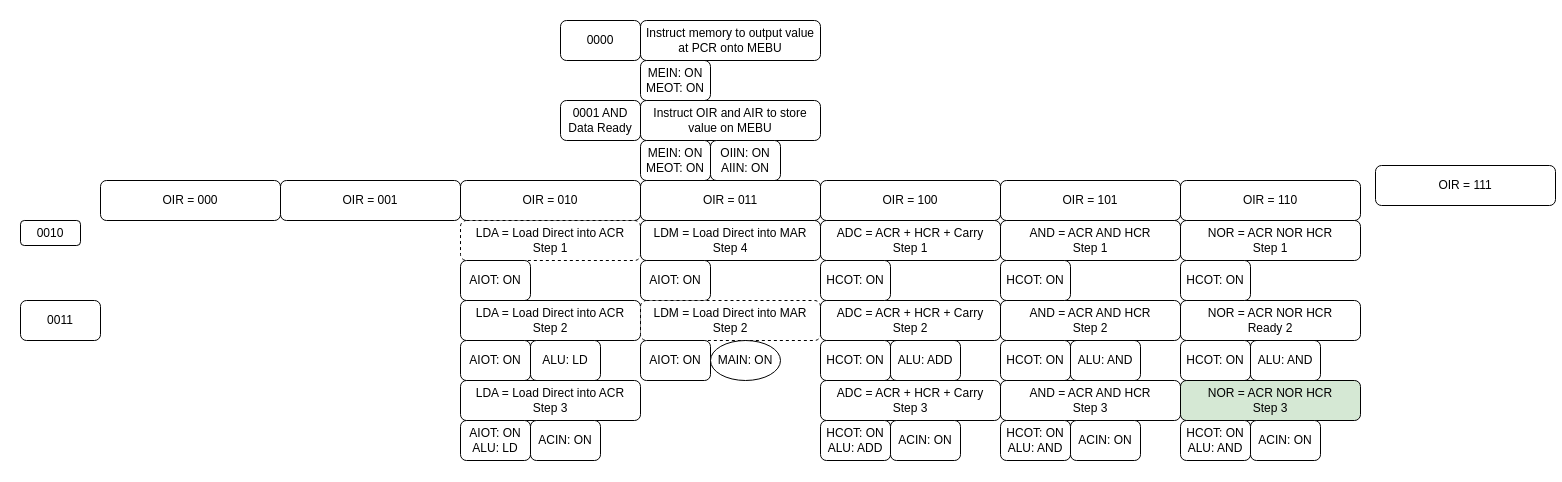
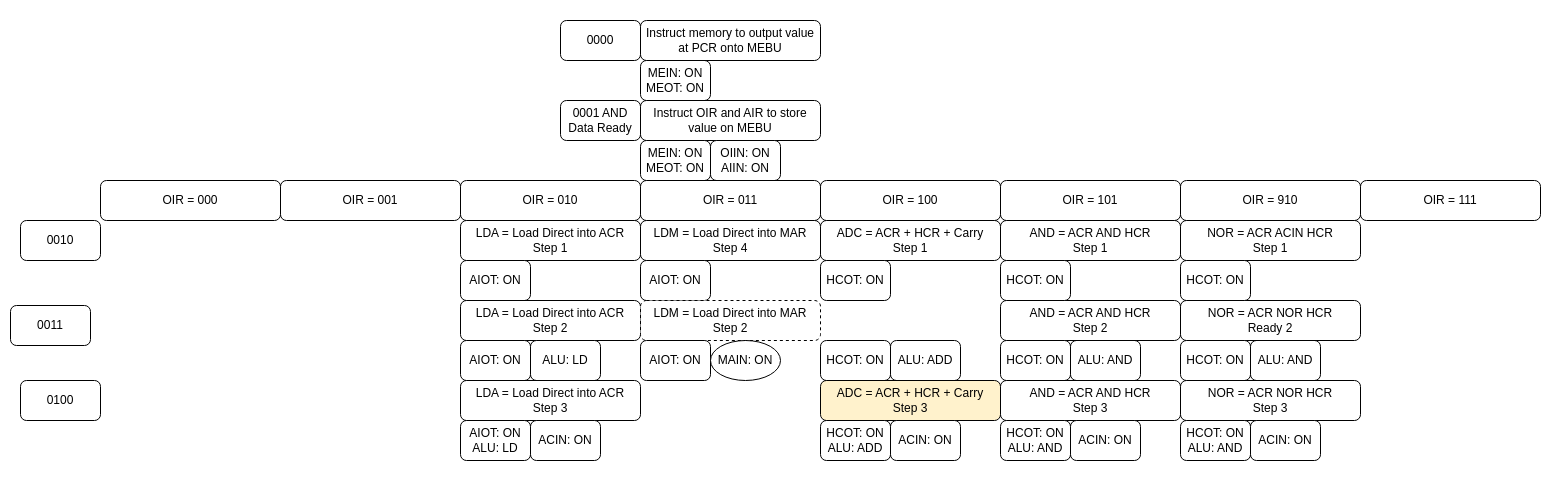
- <mxCell id="11" value="OIR = 111" style="rounded=1;whiteSpace=wrap;html=1;" vertex="1" parent="1"><mxGeometry x="1375" y="165" width="180" height="40" as="geometry" /></mxCell>
+ <mxCell id="11" value="OIR = 111" style="rounded=1;whiteSpace=wrap;html=1;" vertex="1" parent="1"><mxGeometry x="1360" y="180" width="180" height="40" as="geometry" /></mxCell>
- <mxCell id="12" value="OIR = 110" style="rounded=1;whiteSpace=wrap;html=1;" vertex="1" parent="1"><mxGeometry x="1180" y="180" width="180" height="40" as="geometry" /></mxCell>
+ <mxCell id="12" value="OIR = 910" style="rounded=1;whiteSpace=wrap;html=1;" vertex="1" parent="1"><mxGeometry x="1180" y="180" width="180" height="40" as="geometry" /></mxCell>
- <mxCell id="9" value="0010" style="rounded=1;whiteSpace=wrap;html=1;" vertex="1" parent="1"><mxGeometry x="20" y="220" width="60" height="25" as="geometry" /></mxCell>
+ <mxCell id="9" value="0010" style="rounded=1;whiteSpace=wrap;html=1;" vertex="1" parent="1"><mxGeometry x="20" y="220" width="80" height="40" as="geometry" /></mxCell>
- <mxCell id="18" value="LDA = Load Direct into ACR&lt;div&gt;Step 1&lt;/div&gt;" style="rounded=1;whiteSpace=wrap;html=1;dashed=1;" vertex="1" parent="1"><mxGeometry x="460" y="220" width="180" height="40" as="geometry" /></mxCell>
+ <mxCell id="18" value="LDA = Load Direct into ACR&lt;div&gt;Step 1&lt;/div&gt;" style="rounded=1;whiteSpace=wrap;html=1;" vertex="1" parent="1"><mxGeometry x="460" y="220" width="180" height="40" as="geometry" /></mxCell>
- <mxCell id="49" value="NOR = ACR NOR HCR&lt;div&gt;Step 1&lt;/div&gt;" style="rounded=1;whiteSpace=wrap;html=1;" vertex="1" parent="1"><mxGeometry x="1180" y="220" width="180" height="40" as="geometry" /></mxCell>
+ <mxCell id="49" value="NOR = ACR ACIN HCR&lt;div&gt;Step 1&lt;/div&gt;" style="rounded=1;whiteSpace=wrap;html=1;" vertex="1" parent="1"><mxGeometry x="1180" y="220" width="180" height="40" as="geometry" /></mxCell>
- <mxCell id="24" value="0011" style="rounded=1;whiteSpace=wrap;html=1;" vertex="1" parent="1"><mxGeometry x="20" y="300" width="80" height="40" as="geometry" /></mxCell>
+ <mxCell id="24" value="0011" style="rounded=1;whiteSpace=wrap;html=1;" vertex="1" parent="1"><mxGeometry x="10" y="305" width="80" height="40" as="geometry" /></mxCell>
- <mxCell id="35" value="ADC = ACR + HCR + Carry&lt;br&gt;&lt;div&gt;Step 2&lt;/div&gt;" style="rounded=1;whiteSpace=wrap;html=1;" vertex="1" parent="1"><mxGeometry x="820" y="300" width="180" height="40" as="geometry" /></mxCell>
+ <mxCell id="32" value="0100" style="rounded=1;whiteSpace=wrap;html=1;" vertex="1" parent="1"><mxGeometry x="20" y="380" width="80" height="40" as="geometry" /></mxCell>
- <mxCell id="38" value="ADC = ACR + HCR + Carry&lt;br&gt;&lt;div&gt;Step 3&lt;/div&gt;" style="rounded=1;whiteSpace=wrap;html=1;" vertex="1" parent="1"><mxGeometry x="820" y="380" width="180" height="40" as="geometry" /></mxCell>
+ <mxCell id="38" value="ADC = ACR + HCR + Carry&lt;br&gt;&lt;div&gt;Step 3&lt;/div&gt;" style="rounded=1;whiteSpace=wrap;html=1;fillColor=#fff2cc;" vertex="1" parent="1"><mxGeometry x="820" y="380" width="180" height="40" as="geometry" /></mxCell>
- <mxCell id="54" value="NOR = ACR NOR HCR&lt;br&gt;&lt;div&gt;Step 3&lt;/div&gt;" style="rounded=1;whiteSpace=wrap;html=1;fillColor=#d5e8d4;" vertex="1" parent="1"><mxGeometry x="1180" y="380" width="180" height="40" as="geometry" /></mxCell>
+ <mxCell id="54" value="NOR = ACR NOR HCR&lt;br&gt;&lt;div&gt;Step 3&lt;/div&gt;" style="rounded=1;whiteSpace=wrap;html=1;" vertex="1" parent="1"><mxGeometry x="1180" y="380" width="180" height="40" as="geometry" /></mxCell>
